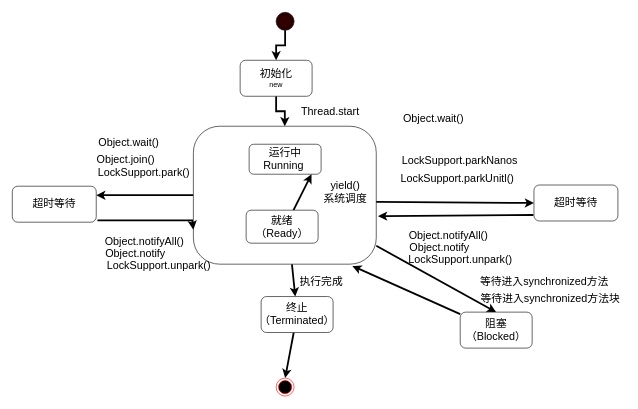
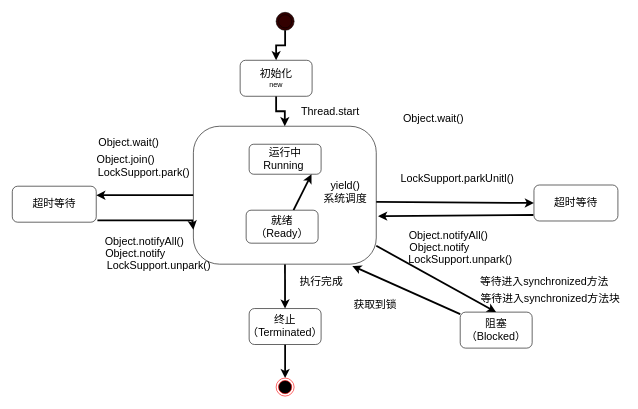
- <mxCell id="18" value="&lt;span style=&quot;font-size: 18px&quot;&gt;LockSupport.parkNanos&lt;br&gt;&lt;/span&gt;" style="text;html=1;resizable=0;autosize=1;align=center;verticalAlign=middle;points=[];fillColor=none;strokeColor=none;rounded=0;" vertex="1" parent="1"><mxGeometry x="661" y="258" width="210" height="20" as="geometry" /></mxCell>
+ <mxCell id="31" value="&lt;span style=&quot;font-size: 18px&quot;&gt;获取到锁&lt;br&gt;&lt;/span&gt;" style="text;html=1;resizable=0;autosize=1;align=center;verticalAlign=middle;points=[];fillColor=none;strokeColor=none;rounded=0;" vertex="1" parent="1"><mxGeometry x="580" y="497" width="90" height="20" as="geometry" /></mxCell>
- <mxCell id="25" value="&lt;font style=&quot;font-size: 18px&quot;&gt;终止&lt;br&gt;（Terminated）&lt;br&gt;&lt;/font&gt;" style="rounded=1;whiteSpace=wrap;html=1;fillColor=#FFFFFF;" vertex="1" parent="1"><mxGeometry x="435" y="494" width="120" height="60" as="geometry" /></mxCell>
+ <mxCell id="25" value="&lt;font style=&quot;font-size: 18px&quot;&gt;终止&lt;br&gt;（Terminated）&lt;br&gt;&lt;/font&gt;" style="rounded=1;whiteSpace=wrap;html=1;fillColor=#FFFFFF;" vertex="1" parent="1"><mxGeometry x="415" y="514" width="120" height="60" as="geometry" /></mxCell>
